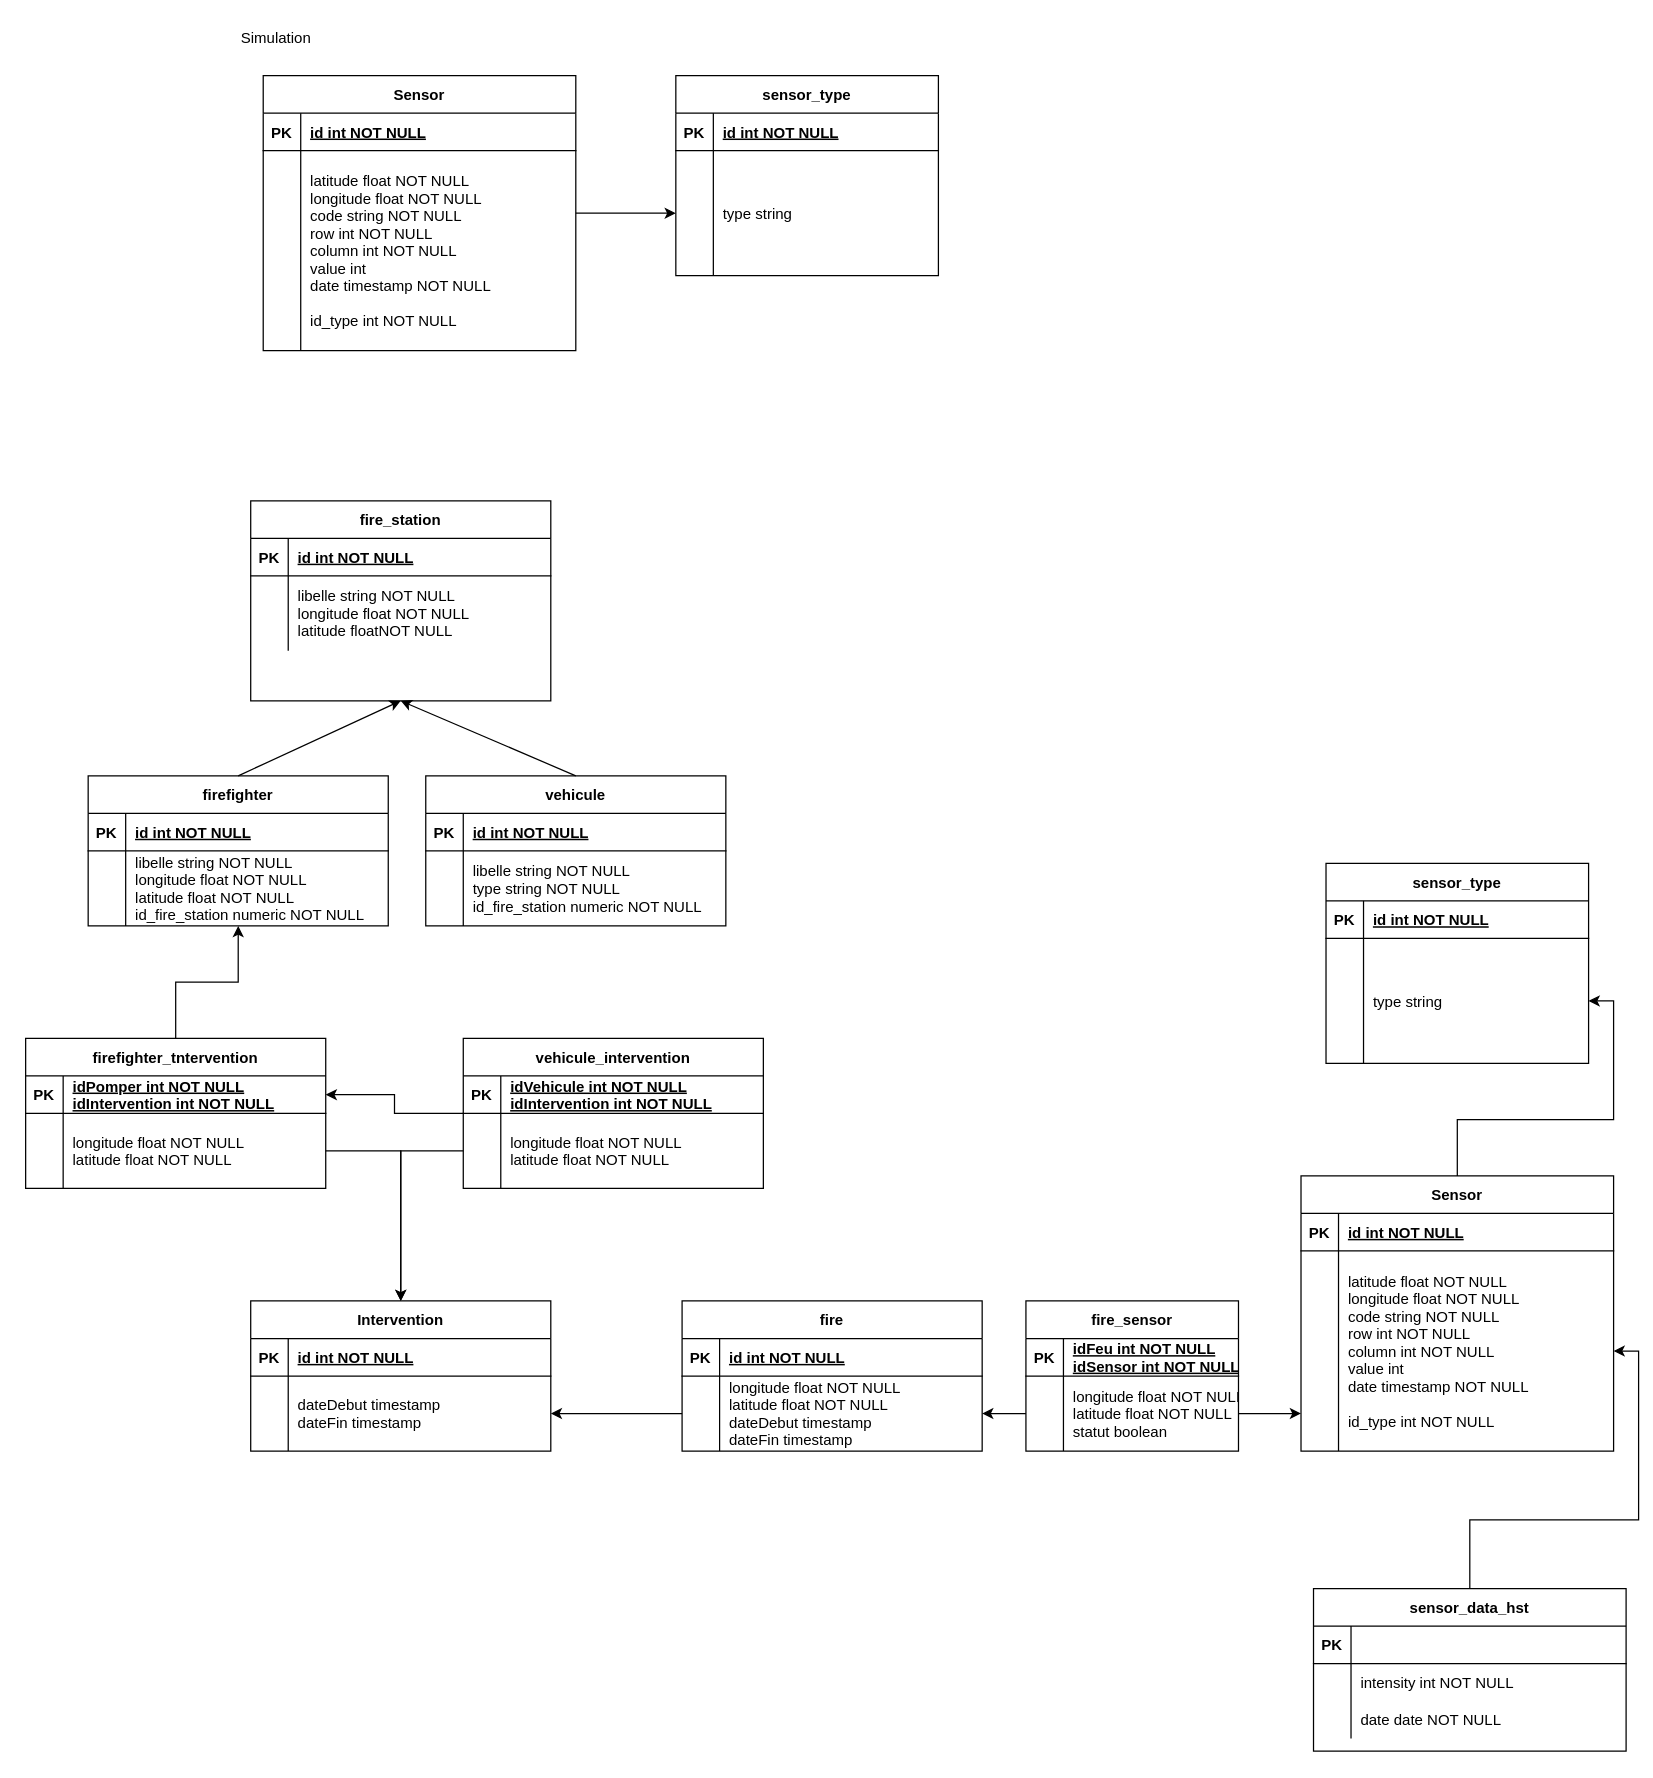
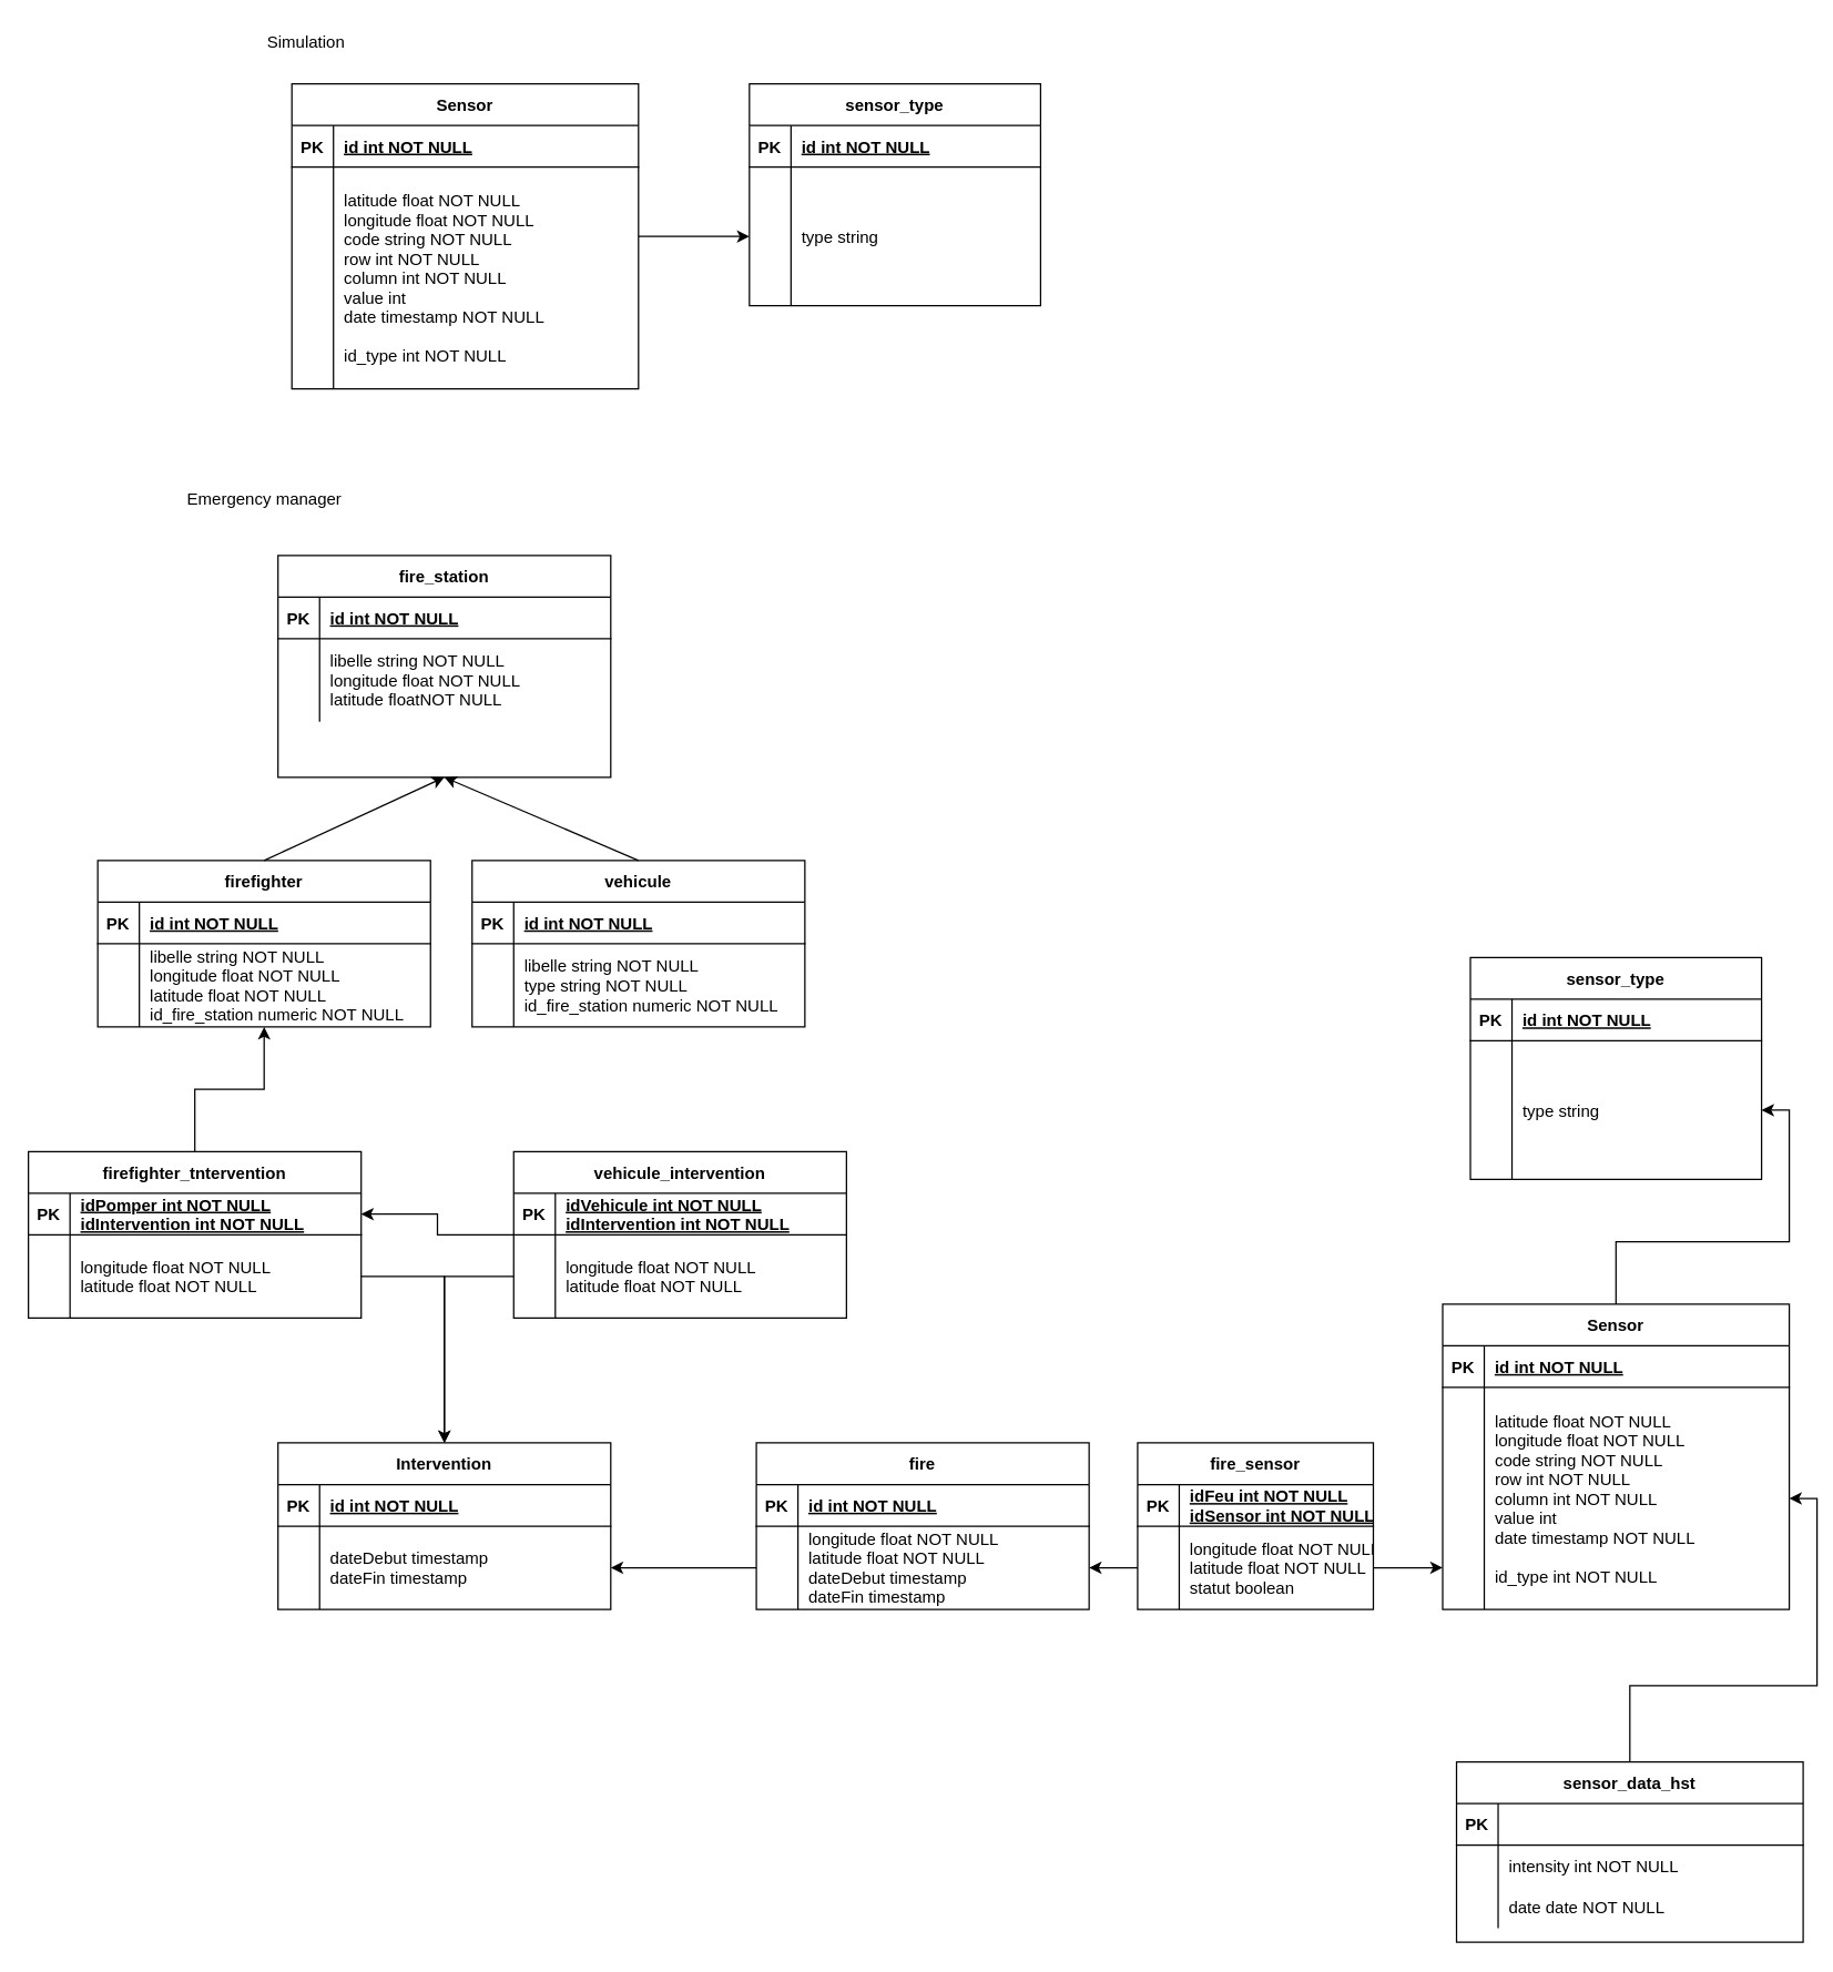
+ <mxCell id="51" value="Emergency manager" style="text;html=1;align=center;verticalAlign=middle;resizable=0;points=[];autosize=1;strokeColor=none;fillColor=none;" parent="1" vertex="1"><mxGeometry x="125" y="350" width="130" height="20" as="geometry" /></mxCell>
